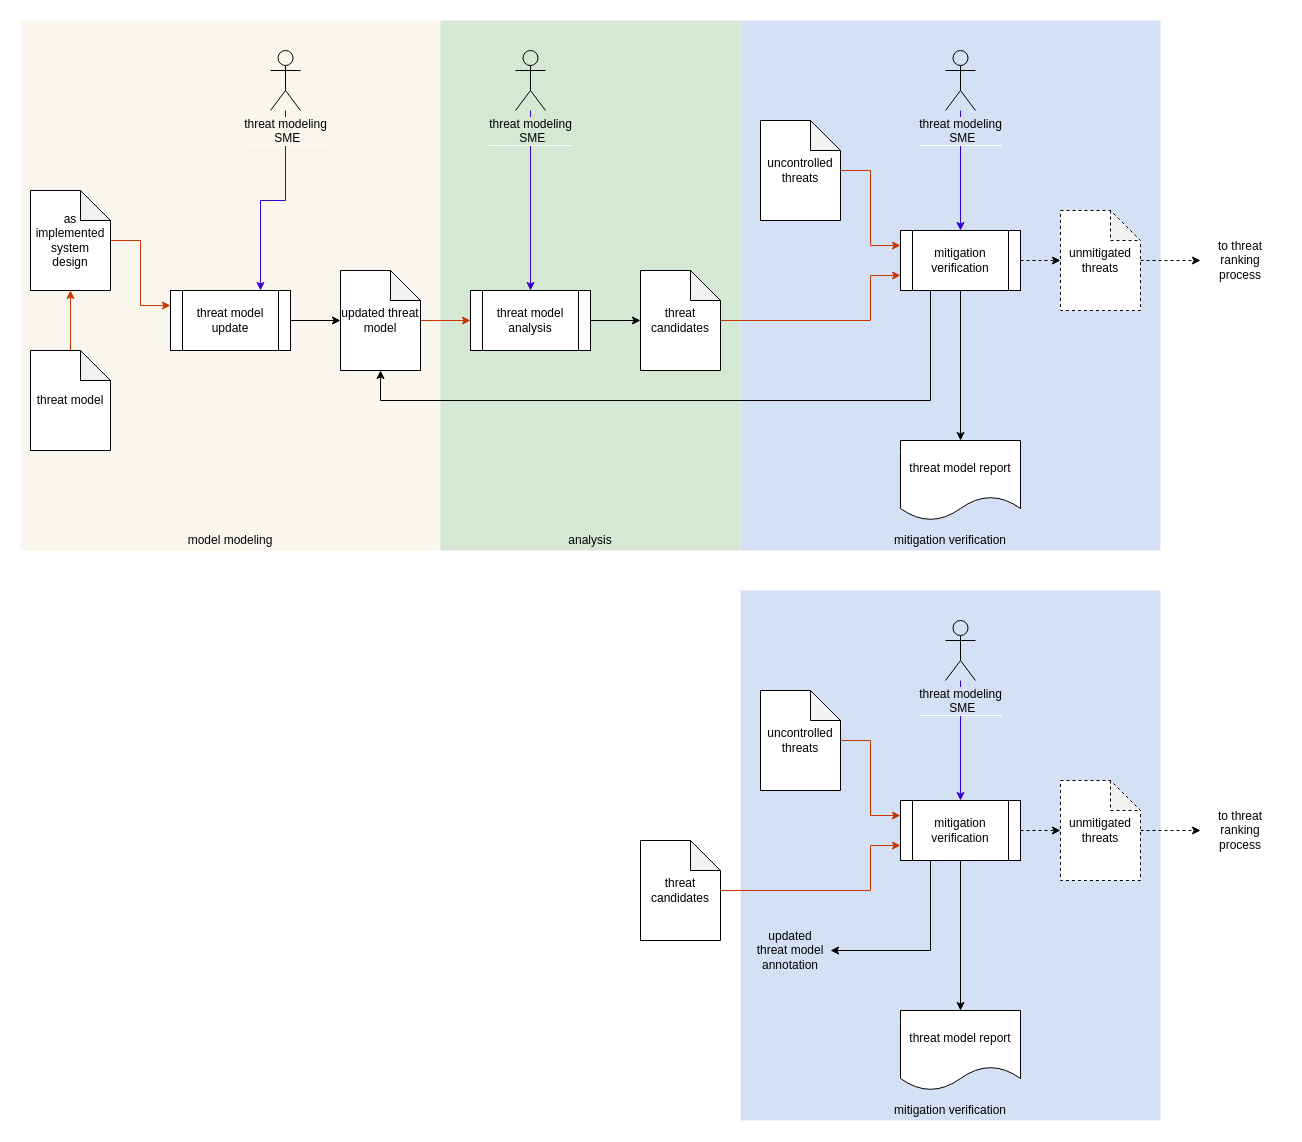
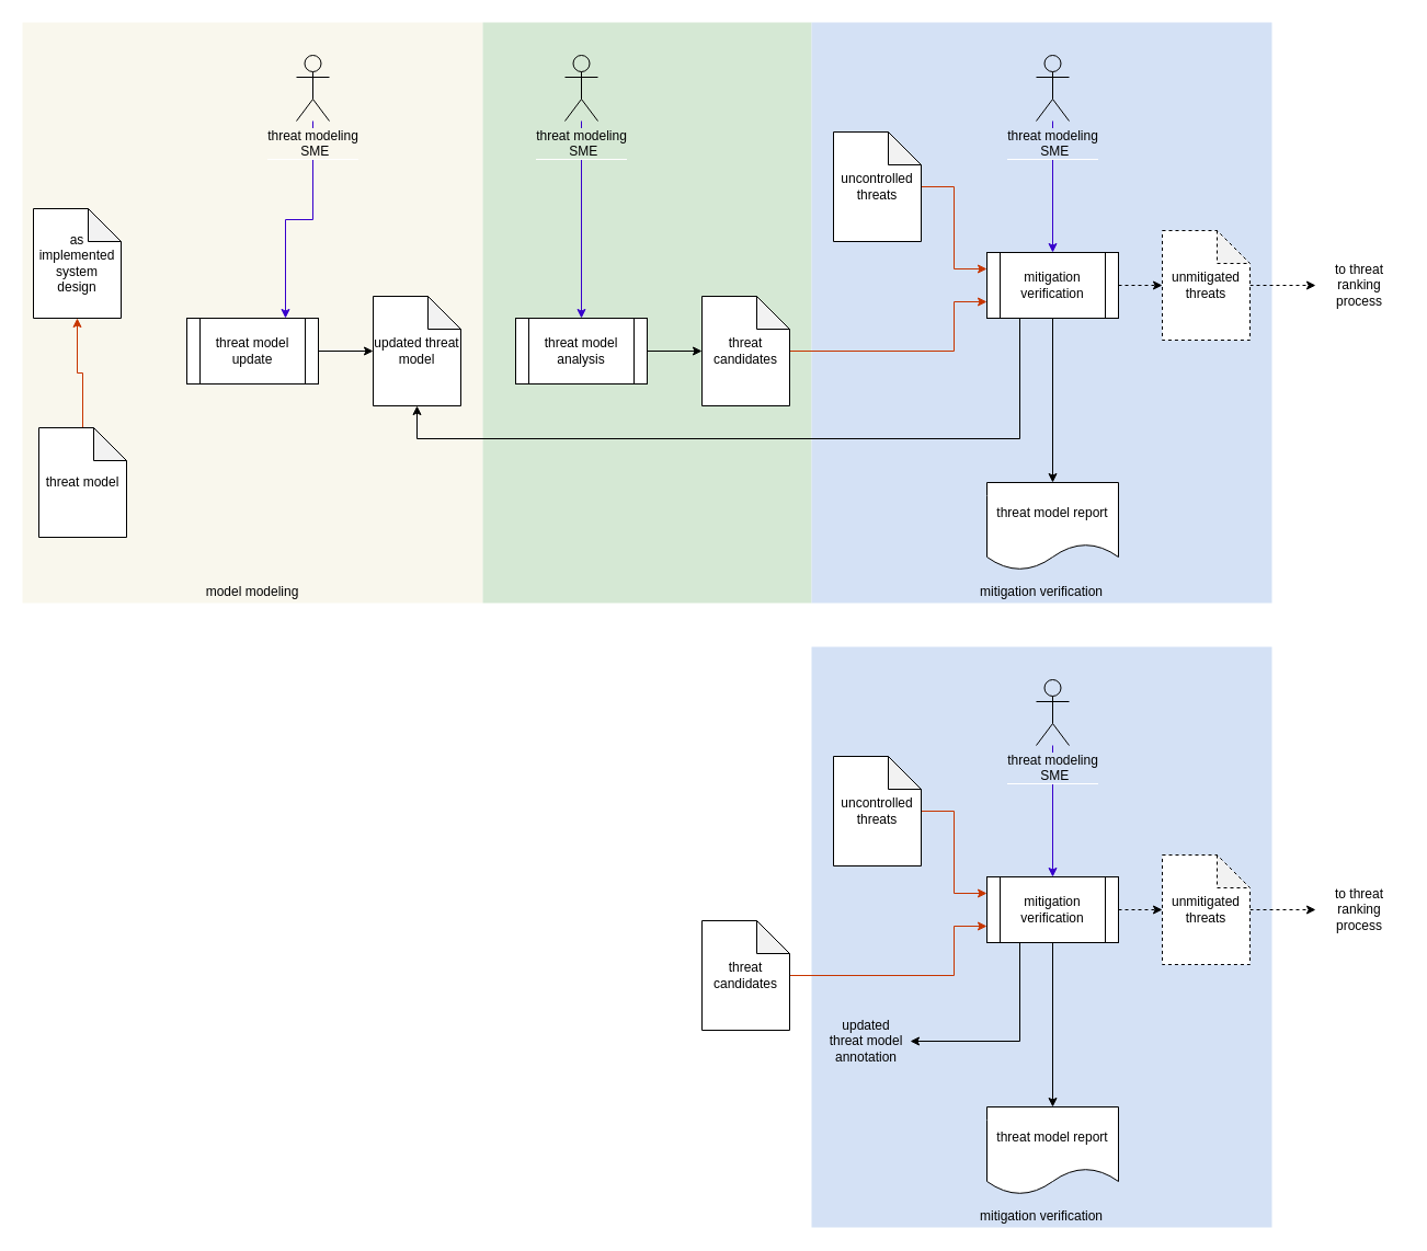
- <mxCell id="26" style="edgeStyle=orthogonalEdgeStyle;rounded=0;orthogonalLoop=1;jettySize=auto;html=1;fillColor=#fa6800;entryX=0;entryY=0.25;entryDx=0;entryDy=0;strokeColor=#C73500;" parent="1" source="27" target="22" edge="1"><mxGeometry relative="1" as="geometry"><mxPoint x="170" y="320" as="targetPoint" /></mxGeometry></mxCell>
- <mxCell id="11" style="edgeStyle=orthogonalEdgeStyle;rounded=0;orthogonalLoop=1;jettySize=auto;html=1;entryX=0;entryY=0.5;entryDx=0;entryDy=0;fillColor=#fa6800;strokeColor=#C73500;" parent="1" source="12" target="7" edge="1"><mxGeometry relative="1" as="geometry" /></mxCell>
- <mxCell id="32" value="threat model" style="shape=note;whiteSpace=wrap;html=1;backgroundOutline=1;darkOpacity=0.05;" vertex="1" parent="1"><mxGeometry x="30" y="350" width="80" height="100" as="geometry" /></mxCell>
+ <mxCell id="32" value="threat model" style="shape=note;whiteSpace=wrap;html=1;backgroundOutline=1;darkOpacity=0.05;" vertex="1" parent="1"><mxGeometry x="35" y="390" width="80" height="100" as="geometry" /></mxCell>
- <mxCell id="24" value="analysis" style="text;html=1;strokeColor=none;fillColor=none;align=center;verticalAlign=middle;whiteSpace=wrap;rounded=0;" parent="1" vertex="1"><mxGeometry x="440" y="530" width="300" height="20" as="geometry" /></mxCell>
